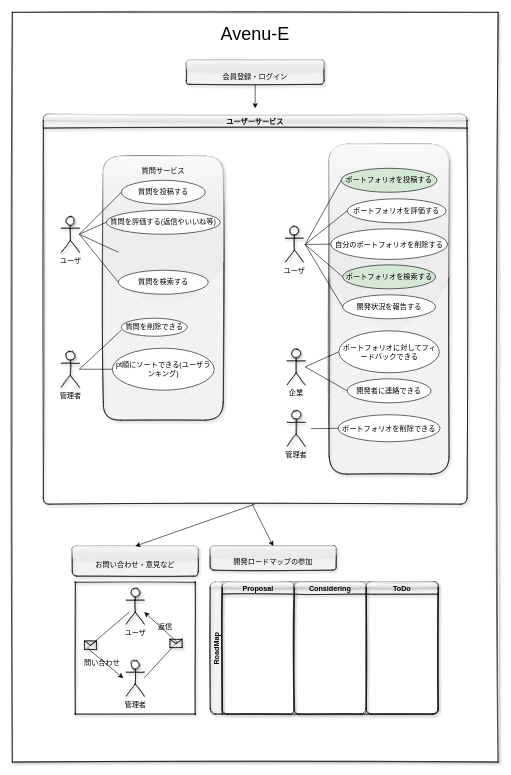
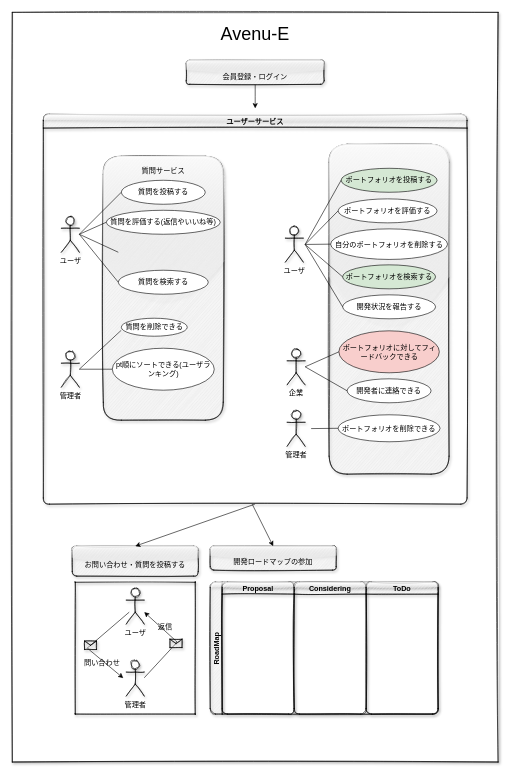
- <mxCell id="29" value="ポートフォリオを評価する" style="ellipse;whiteSpace=wrap;html=1;" parent="7" vertex="1"><mxGeometry x="506.5" y="141" width="165" height="40" as="geometry" /></mxCell>
+ <mxCell id="29" value="ポートフォリオを評価する" style="ellipse;whiteSpace=wrap;html=1;" parent="7" vertex="1"><mxGeometry x="491.5" y="141" width="165" height="40" as="geometry" /></mxCell>
- <mxCell id="41" value="ポートフォリオに対してフィードバックできる" style="ellipse;whiteSpace=wrap;html=1;" parent="7" vertex="1"><mxGeometry x="492.75" y="361" width="167.5" height="70" as="geometry" /></mxCell>
+ <mxCell id="41" value="ポートフォリオに対してフィードバックできる" style="ellipse;whiteSpace=wrap;html=1;fillColor=#f8cecc;" parent="7" vertex="1"><mxGeometry x="492.75" y="361" width="167.5" height="70" as="geometry" /></mxCell>
- <mxCell id="6" value="&lt;span style=&quot;font-size: 12px;&quot;&gt;お問い合わせ・意見など&lt;/span&gt;" style="rounded=1;whiteSpace=wrap;html=1;fontSize=30;fillColor=#E6E6E6;shadow=1;glass=1;sketch=1;" parent="1" vertex="1"><mxGeometry x="120" y="910" width="210" height="50" as="geometry" /></mxCell>
+ <mxCell id="6" value="&lt;span style=&quot;font-size: 12px;&quot;&gt;お問い合わせ・質問を投稿する&lt;/span&gt;" style="rounded=1;whiteSpace=wrap;html=1;fontSize=30;fillColor=#E6E6E6;shadow=1;glass=1;sketch=1;" parent="1" vertex="1"><mxGeometry x="120" y="910" width="210" height="50" as="geometry" /></mxCell>
